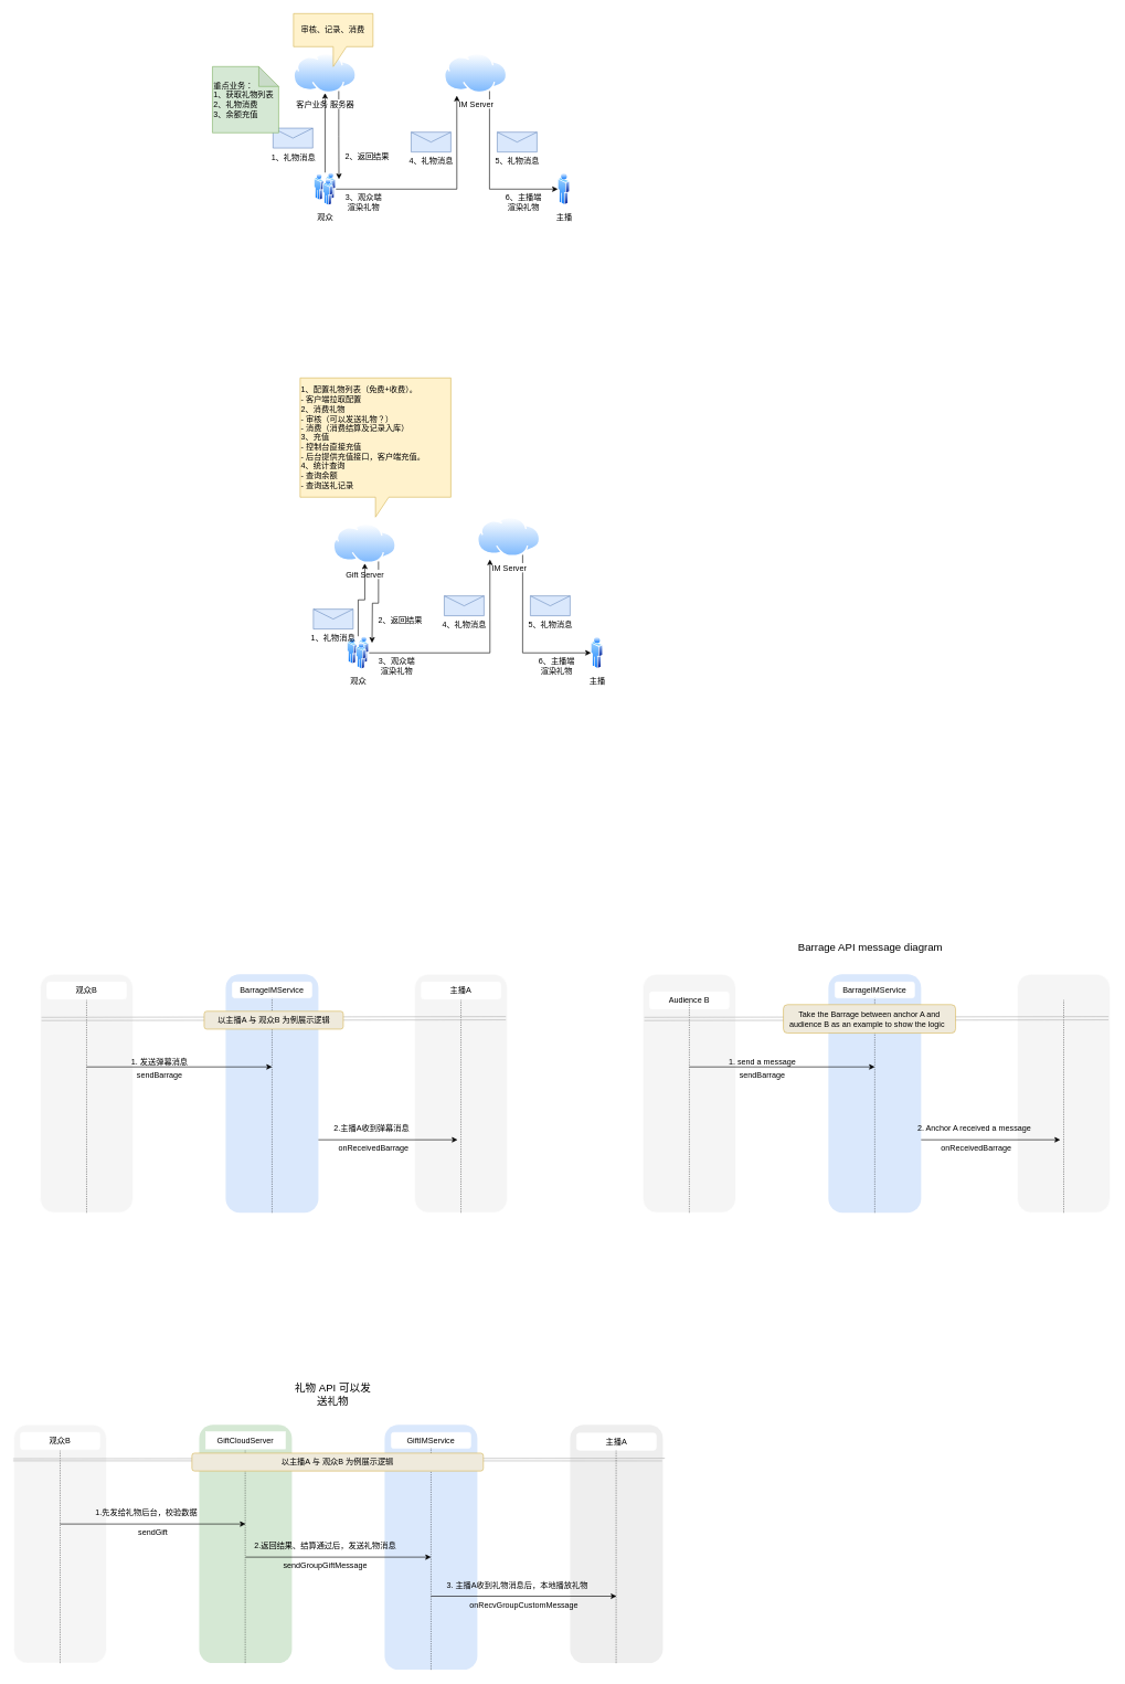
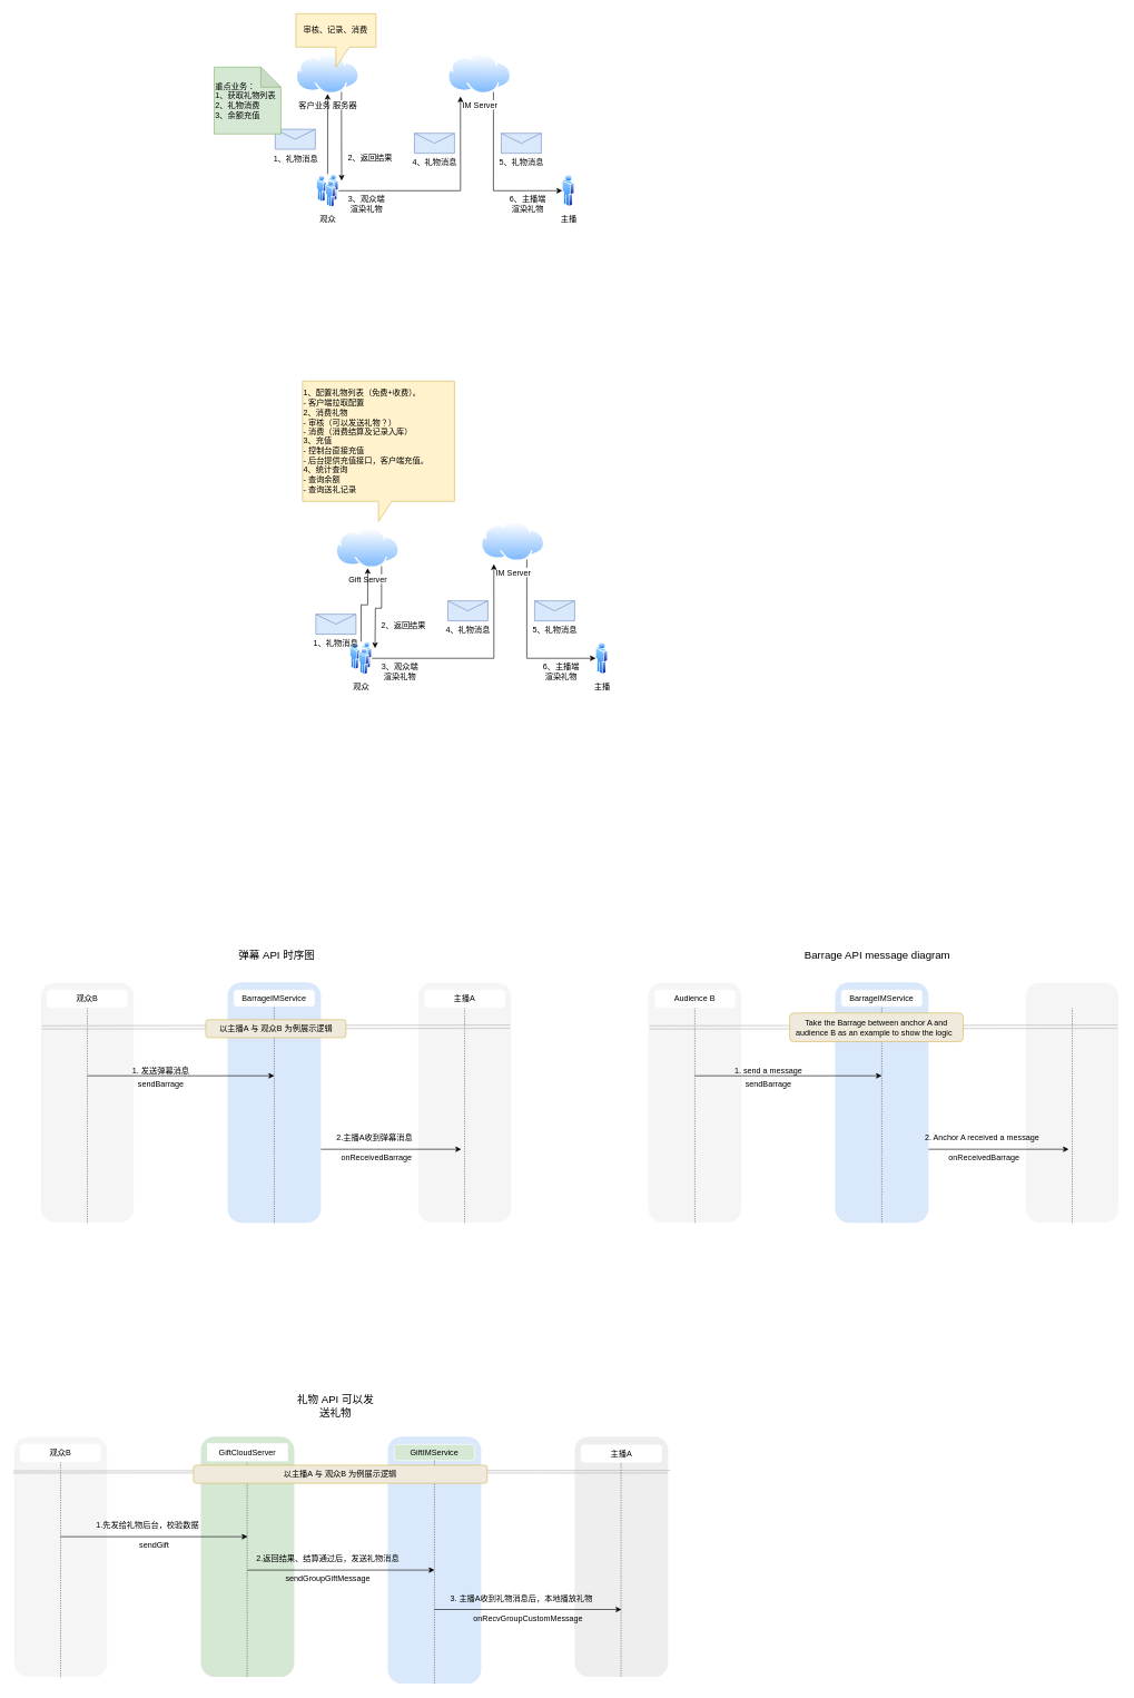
+ <mxCell id="76" value="弹幕 API 时序图" style="rounded=0;whiteSpace=wrap;html=1;fontSize=16;strokeColor=none;" vertex="1" parent="1"><mxGeometry x="353.5" y="1400" width="120" height="60" as="geometry" /></mxCell>
- <mxCell id="87" value="Audience B" style="rounded=1;whiteSpace=wrap;html=1;strokeColor=#FFFFFF;" vertex="1" parent="85"><mxGeometry x="10" y="26.857" width="120" height="25.714" as="geometry" /></mxCell>
+ <mxCell id="87" value="Audience B" style="rounded=1;whiteSpace=wrap;html=1;strokeColor=#FFFFFF;" vertex="1" parent="85"><mxGeometry x="10" y="11.857" width="120" height="25.714" as="geometry" /></mxCell>
- <mxCell id="39" value="GiftIMService" style="rounded=1;whiteSpace=wrap;html=1;strokeColor=#FFFFFF;" parent="37" vertex="1"><mxGeometry x="10" y="11.935" width="120" height="23.871" as="geometry" /></mxCell>
+ <mxCell id="39" value="GiftIMService" style="rounded=1;whiteSpace=wrap;html=1;strokeColor=#FFFFFF;fillColor=#d5e8d4;" parent="37" vertex="1"><mxGeometry x="10" y="11.935" width="120" height="23.871" as="geometry" /></mxCell>
